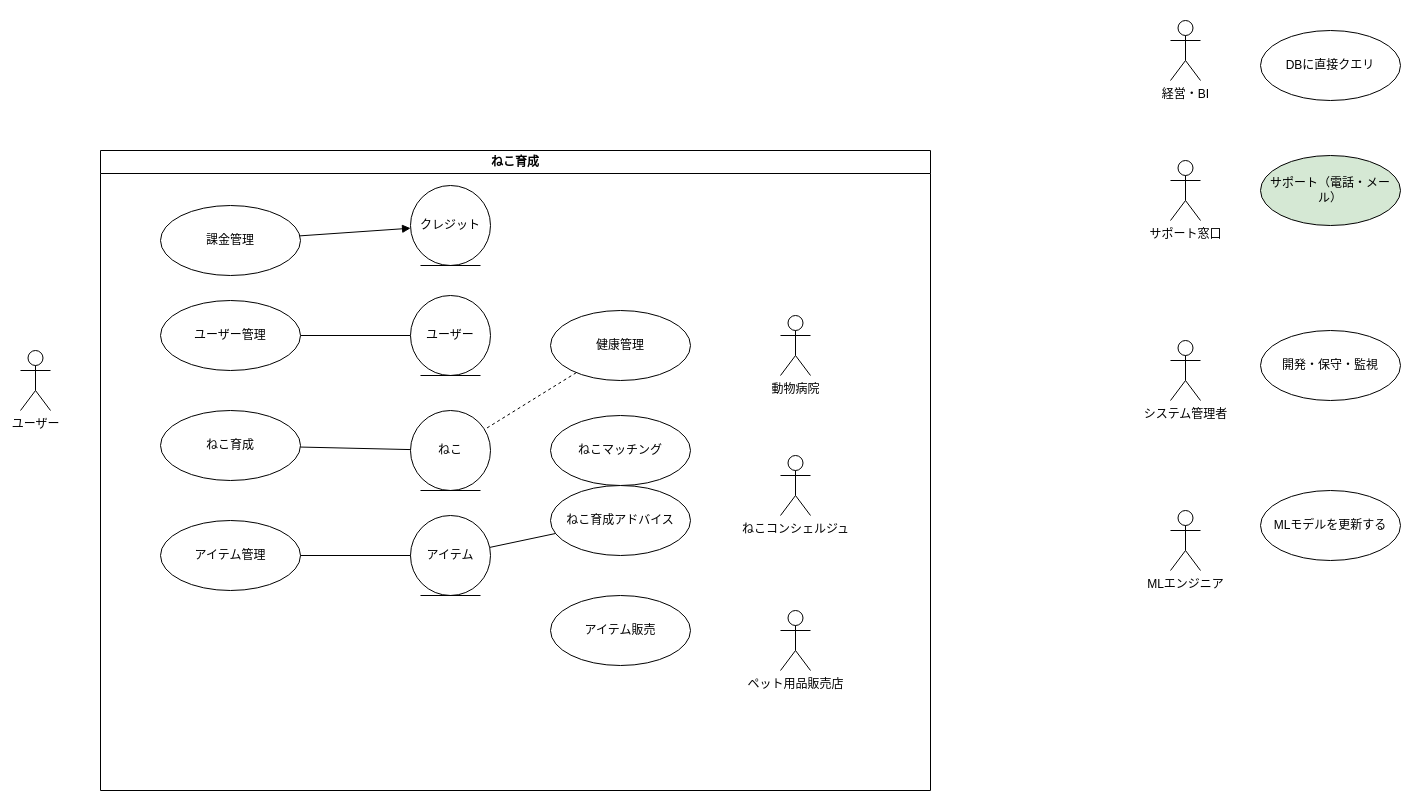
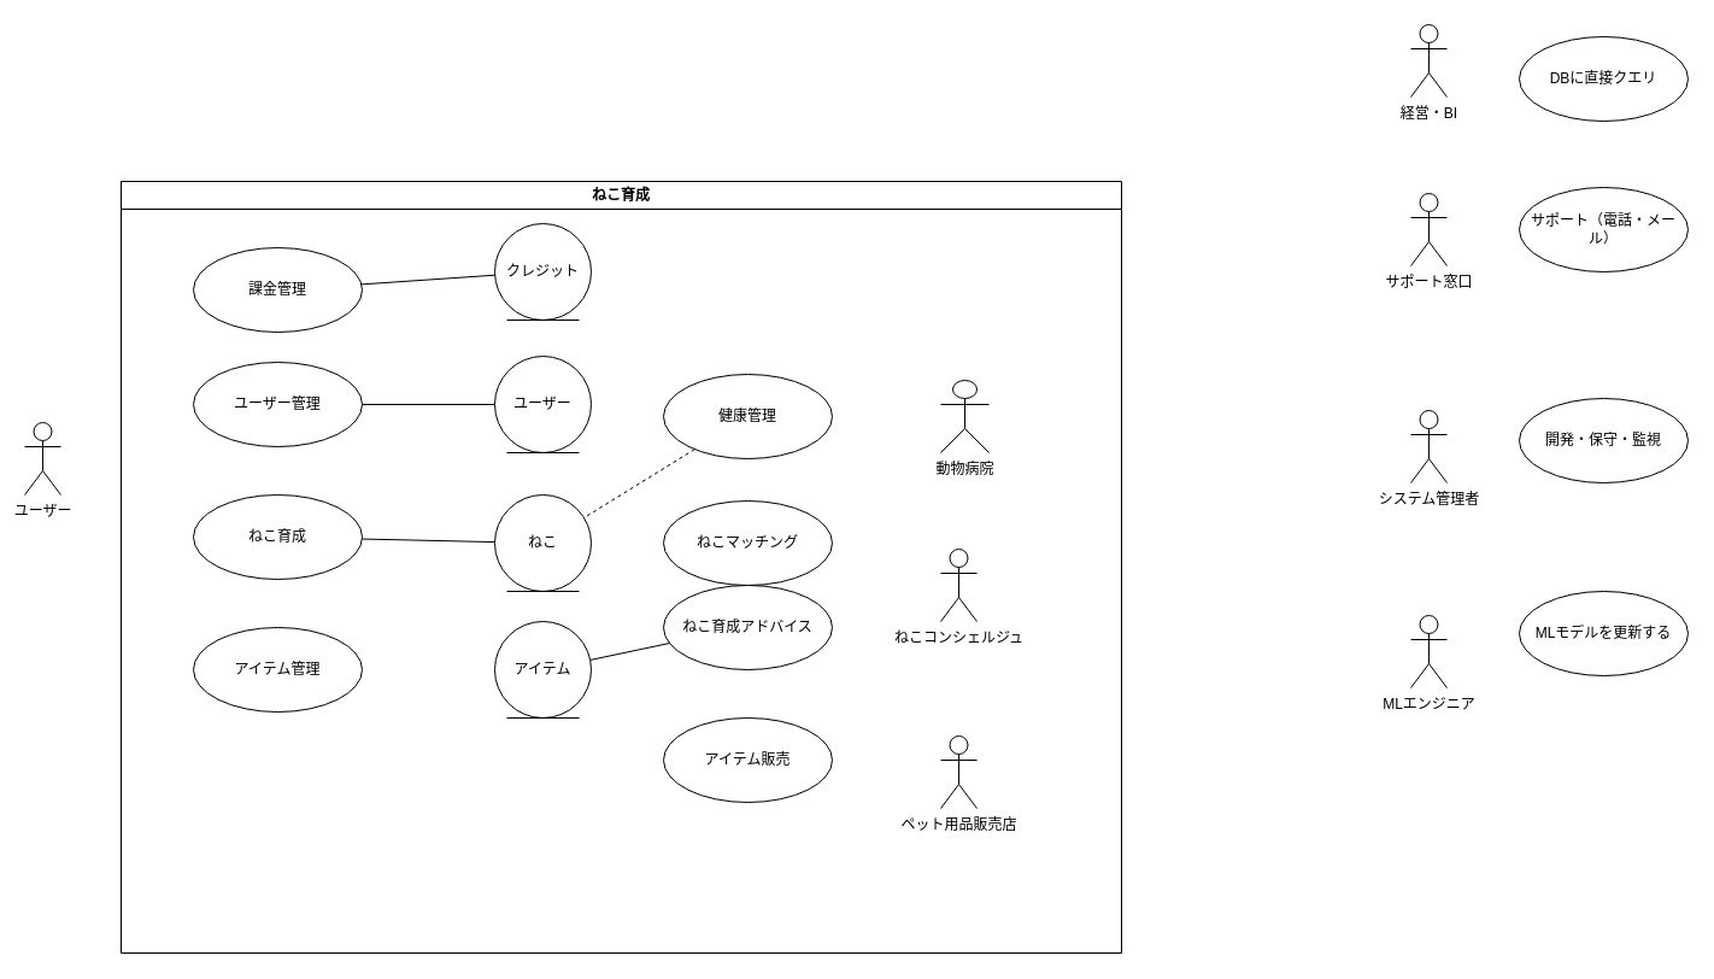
- <mxCell id="8" value="サポート（電話・メール）" style="ellipse;whiteSpace=wrap;html=1;fillColor=#d5e8d4;" vertex="1" parent="1"><mxGeometry x="1260" y="155" width="140" height="70" as="geometry" /></mxCell>
+ <mxCell id="8" value="サポート（電話・メール）" style="ellipse;whiteSpace=wrap;html=1;" vertex="1" parent="1"><mxGeometry x="1260" y="155" width="140" height="70" as="geometry" /></mxCell>
- <mxCell id="18" value="" style="endArrow=block;html=1;" edge="1" parent="9" source="17" target="16"><mxGeometry width="50" height="50" relative="1" as="geometry"><mxPoint x="202" y="252" as="sourcePoint" /><mxPoint x="321" y="284" as="targetPoint" /></mxGeometry></mxCell>
+ <mxCell id="18" value="" style="endArrow=none;html=1;" edge="1" parent="9" source="17" target="16"><mxGeometry width="50" height="50" relative="1" as="geometry"><mxPoint x="202" y="252" as="sourcePoint" /><mxPoint x="321" y="284" as="targetPoint" /></mxGeometry></mxCell>
- <mxCell id="29" value="動物病院" style="shape=umlActor;verticalLabelPosition=bottom;verticalAlign=top;html=1;outlineConnect=0;" vertex="1" parent="9"><mxGeometry x="680" y="165" width="30" height="60" as="geometry" /></mxCell>
+ <mxCell id="29" value="動物病院" style="shape=umlActor;verticalLabelPosition=bottom;verticalAlign=top;html=1;outlineConnect=0;" vertex="1" parent="9"><mxGeometry x="680" y="165" width="40" height="60" as="geometry" /></mxCell>
- <mxCell id="12" value="" style="endArrow=none;html=1;" edge="1" parent="9" source="11" target="10"><mxGeometry width="50" height="50" relative="1" as="geometry"><mxPoint x="193" y="302" as="sourcePoint" /><mxPoint x="323" y="246" as="targetPoint" /></mxGeometry></mxCell>
